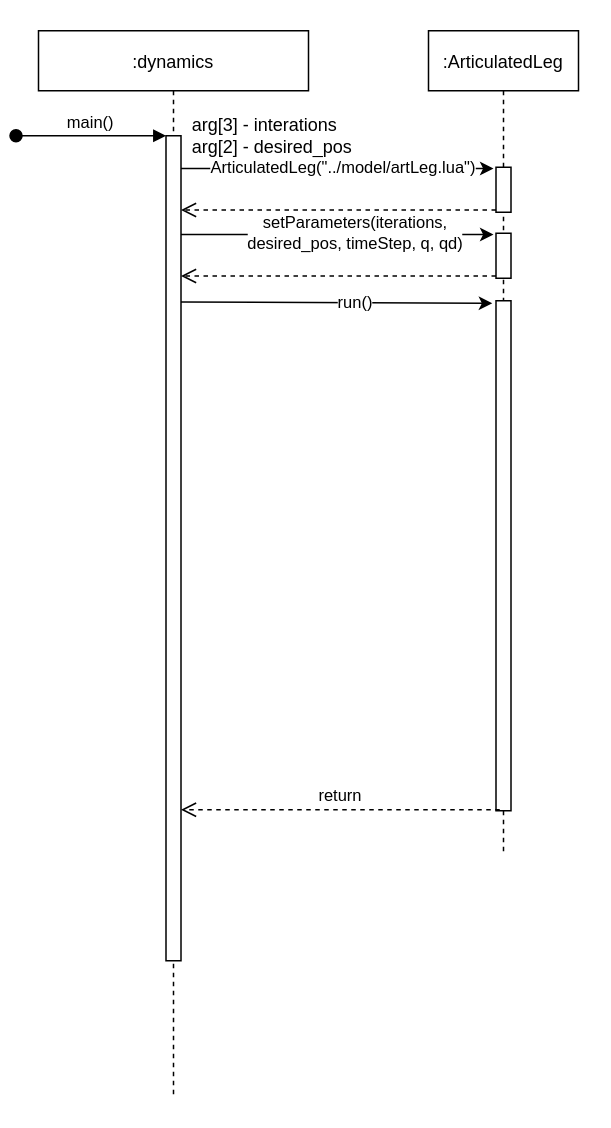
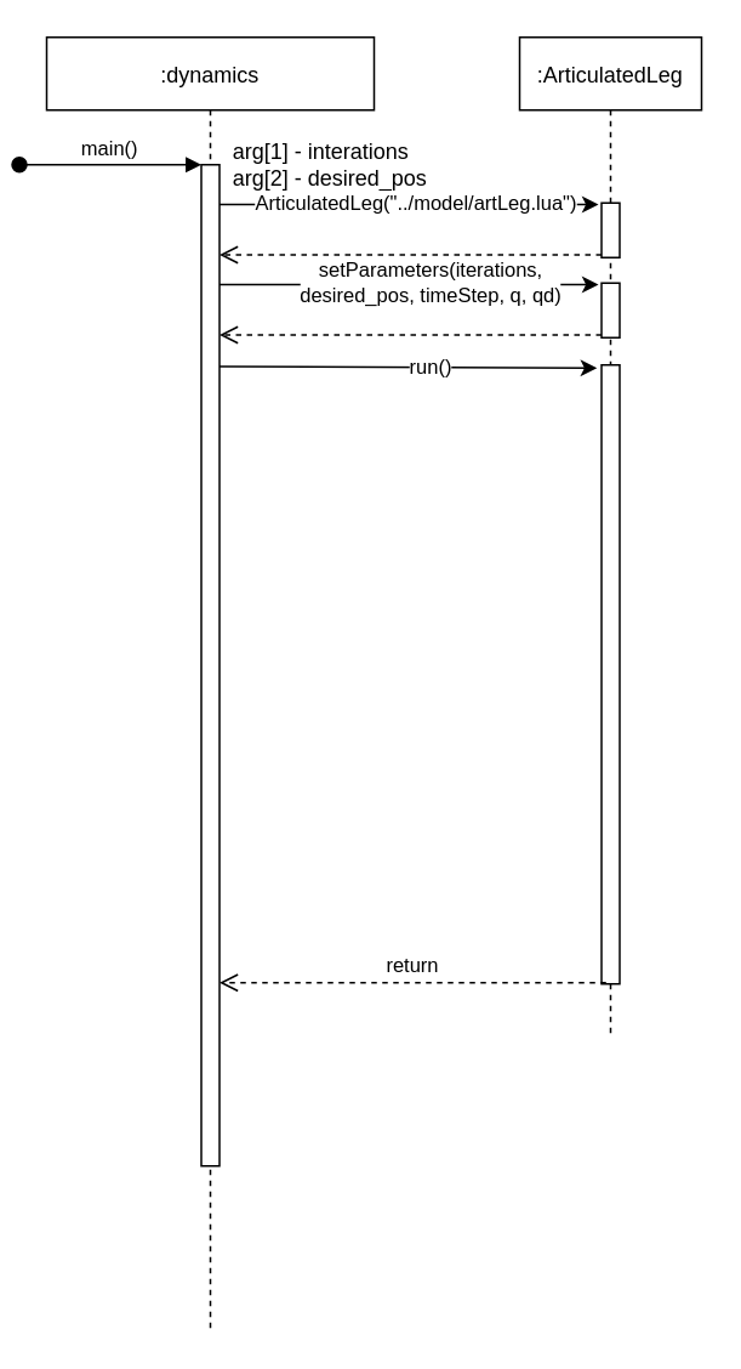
- <mxCell id="5" value="&lt;div&gt;arg[3] - interations&amp;nbsp;&amp;nbsp;&amp;nbsp; &lt;br&gt;&lt;/div&gt;&lt;div&gt;arg[2] - desired_pos&lt;br&gt;&lt;/div&gt;" style="text;html=1;strokeColor=none;fillColor=none;align=center;verticalAlign=middle;whiteSpace=wrap;rounded=0;" vertex="1" parent="2"><mxGeometry x="101" y="60" width="110" height="20" as="geometry" /></mxCell>
+ <mxCell id="5" value="&lt;div&gt;arg[1] - interations&amp;nbsp;&amp;nbsp;&amp;nbsp; &lt;br&gt;&lt;/div&gt;&lt;div&gt;arg[2] - desired_pos&lt;br&gt;&lt;/div&gt;" style="text;html=1;strokeColor=none;fillColor=none;align=center;verticalAlign=middle;whiteSpace=wrap;rounded=0;" vertex="1" parent="2"><mxGeometry x="101" y="60" width="110" height="20" as="geometry" /></mxCell>
